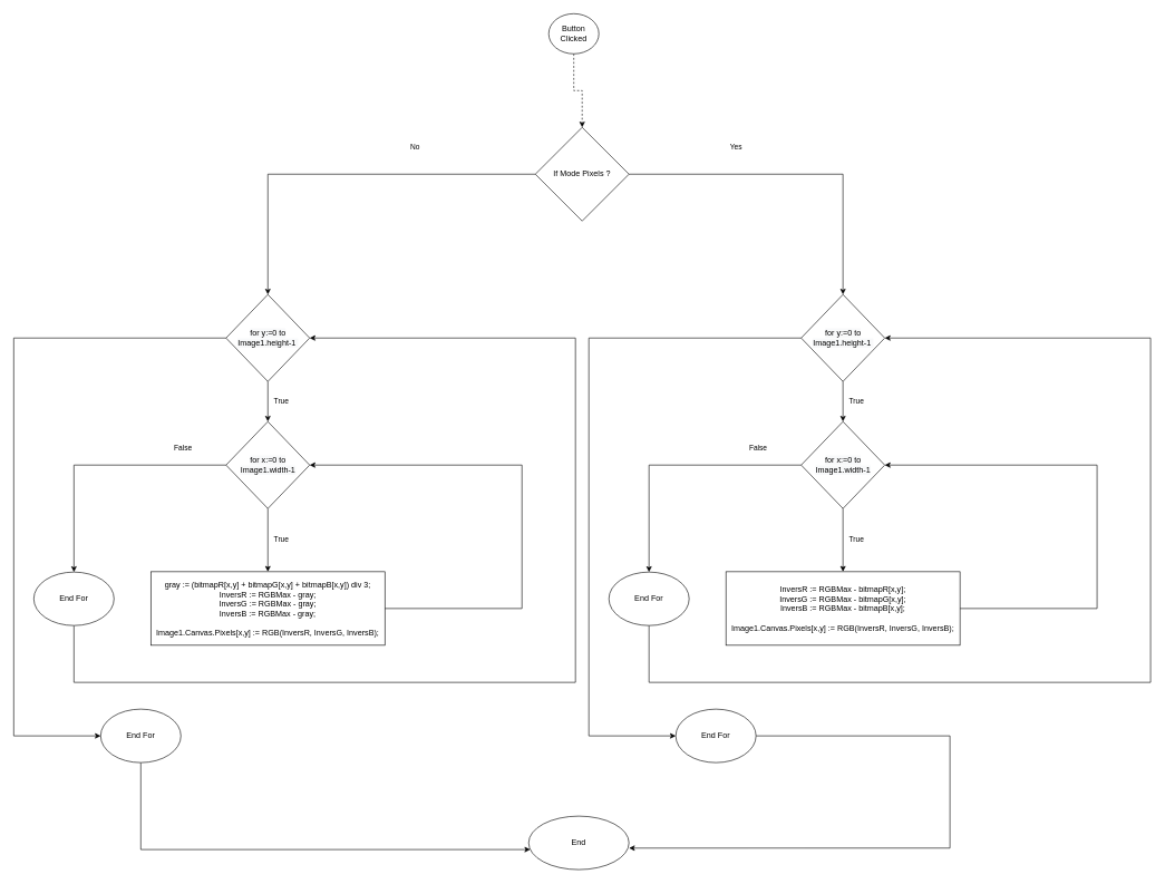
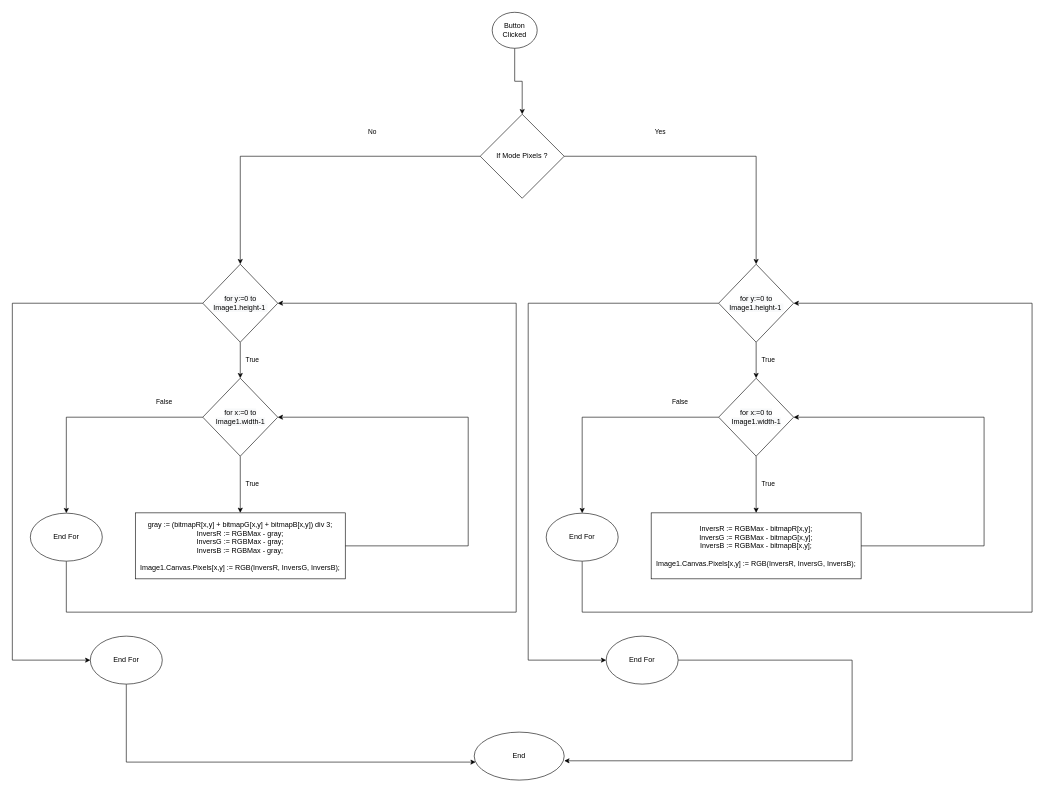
- <mxCell id="2" value="" style="edgeStyle=orthogonalEdgeStyle;rounded=0;orthogonalLoop=1;jettySize=auto;html=1;dashed=1;" edge="1" parent="1" source="3" target="18"><mxGeometry relative="1" as="geometry" /></mxCell>
+ <mxCell id="2" value="" style="edgeStyle=orthogonalEdgeStyle;rounded=0;orthogonalLoop=1;jettySize=auto;html=1;" edge="1" parent="1" source="3" target="18"><mxGeometry relative="1" as="geometry" /></mxCell>
